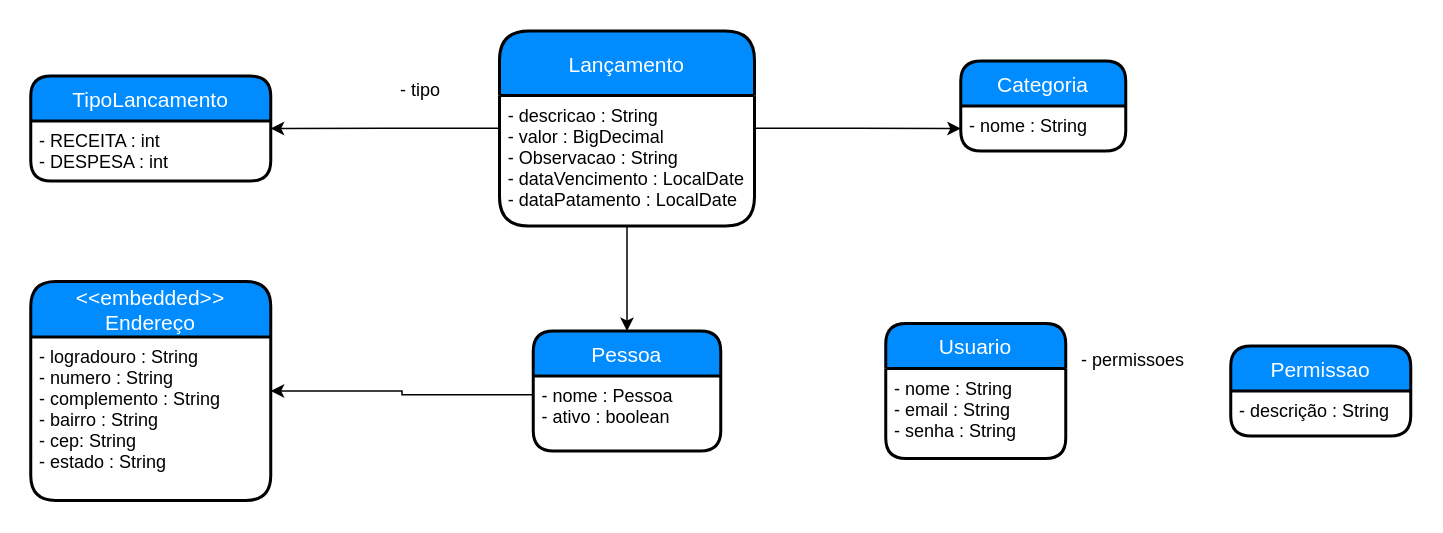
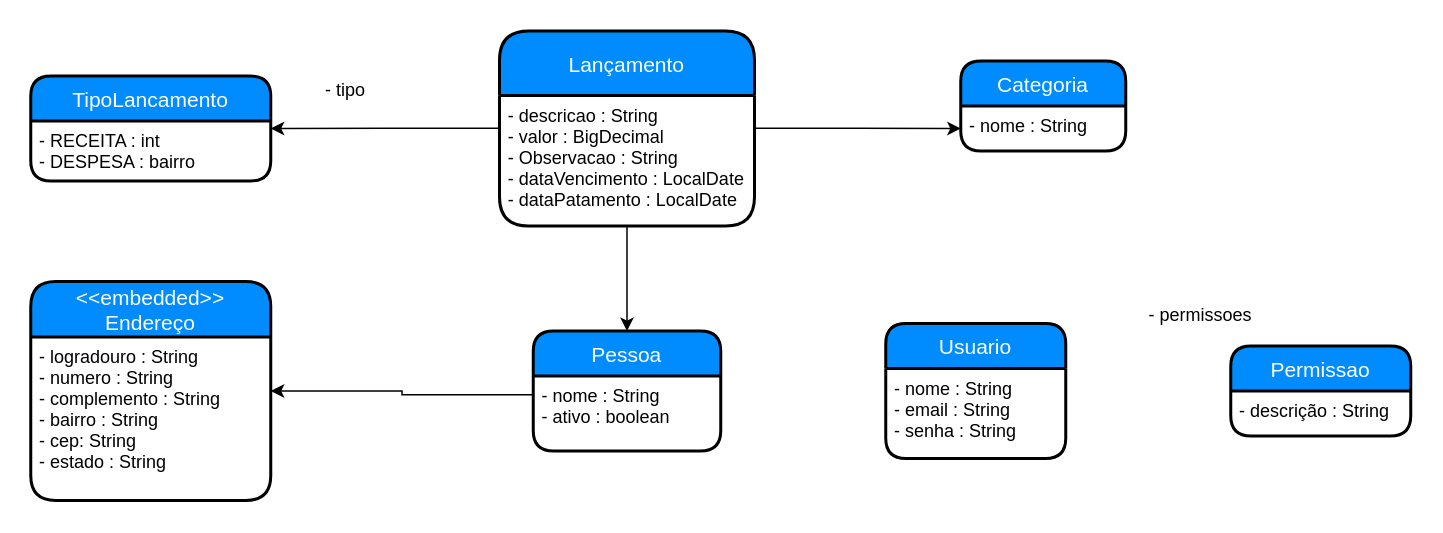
- <mxCell id="20" value="- tipo" style="text;html=1;strokeColor=none;fillColor=none;align=center;verticalAlign=middle;whiteSpace=wrap;rounded=0;" vertex="1" parent="1"><mxGeometry x="260" y="50" width="40" height="20" as="geometry" /></mxCell>
+ <mxCell id="20" value="- tipo" style="text;html=1;strokeColor=none;fillColor=none;align=center;verticalAlign=middle;whiteSpace=wrap;rounded=0;" vertex="1" parent="1"><mxGeometry x="210" y="50" width="40" height="20" as="geometry" /></mxCell>
- <mxCell id="3" value="- RECEITA : int&#10;- DESPESA : int" style="align=left;strokeColor=none;fillColor=none;spacingLeft=4;fontSize=12;verticalAlign=top;resizable=0;rotatable=0;part=1;" vertex="1" parent="2"><mxGeometry y="30" width="160" height="40" as="geometry" /></mxCell>
+ <mxCell id="3" value="- RECEITA : int&#10;- DESPESA : bairro" style="align=left;strokeColor=none;fillColor=none;spacingLeft=4;fontSize=12;verticalAlign=top;resizable=0;rotatable=0;part=1;" vertex="1" parent="2"><mxGeometry y="30" width="160" height="40" as="geometry" /></mxCell>
- <mxCell id="21" value="- permissoes" style="text;html=1;strokeColor=none;fillColor=none;align=center;verticalAlign=middle;whiteSpace=wrap;rounded=0;" vertex="1" parent="1"><mxGeometry x="710" y="230" width="90" height="20" as="geometry" /></mxCell>
+ <mxCell id="21" value="- permissoes" style="text;html=1;strokeColor=none;fillColor=none;align=center;verticalAlign=middle;whiteSpace=wrap;rounded=0;" vertex="1" parent="1"><mxGeometry x="755" y="200" width="90" height="20" as="geometry" /></mxCell>
- <mxCell id="15" value="- nome : Pessoa&#10;- ativo : boolean" style="align=left;strokeColor=none;fillColor=none;spacingLeft=4;fontSize=12;verticalAlign=top;resizable=0;rotatable=0;part=1;" vertex="1" parent="14"><mxGeometry y="30" width="125" height="50" as="geometry" /></mxCell>
+ <mxCell id="15" value="- nome : String&#10;- ativo : boolean" style="align=left;strokeColor=none;fillColor=none;spacingLeft=4;fontSize=12;verticalAlign=top;resizable=0;rotatable=0;part=1;" vertex="1" parent="14"><mxGeometry y="30" width="125" height="50" as="geometry" /></mxCell>
